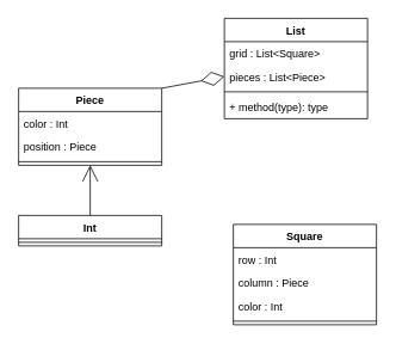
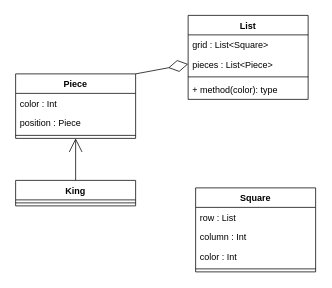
- <mxCell id="7" value="+ method(type): type" style="text;strokeColor=none;fillColor=none;align=left;verticalAlign=top;spacingLeft=4;spacingRight=4;overflow=hidden;rotatable=0;points=[[0,0.5],[1,0.5]];portConstraint=eastwest;" vertex="1" parent="3"><mxGeometry y="86" width="160" height="26" as="geometry" /></mxCell>
+ <mxCell id="7" value="+ method(color): type" style="text;strokeColor=none;fillColor=none;align=left;verticalAlign=top;spacingLeft=4;spacingRight=4;overflow=hidden;rotatable=0;points=[[0,0.5],[1,0.5]];portConstraint=eastwest;" vertex="1" parent="3"><mxGeometry y="86" width="160" height="26" as="geometry" /></mxCell>
- <mxCell id="18" value="Int" style="swimlane;fontStyle=1;align=center;verticalAlign=top;childLayout=stackLayout;horizontal=1;startSize=26;horizontalStack=0;resizeParent=1;resizeParentMax=0;resizeLast=0;collapsible=1;marginBottom=0;" vertex="1" parent="1"><mxGeometry x="20" y="240" width="160" height="34" as="geometry" /></mxCell>
+ <mxCell id="18" value="King" style="swimlane;fontStyle=1;align=center;verticalAlign=top;childLayout=stackLayout;horizontal=1;startSize=26;horizontalStack=0;resizeParent=1;resizeParentMax=0;resizeLast=0;collapsible=1;marginBottom=0;" vertex="1" parent="1"><mxGeometry x="20" y="240" width="160" height="34" as="geometry" /></mxCell>
- <mxCell id="9" value="row : Int" style="text;strokeColor=none;fillColor=none;align=left;verticalAlign=top;spacingLeft=4;spacingRight=4;overflow=hidden;rotatable=0;points=[[0,0.5],[1,0.5]];portConstraint=eastwest;" vertex="1" parent="8"><mxGeometry y="26" width="160" height="26" as="geometry" /></mxCell>
+ <mxCell id="9" value="row : List" style="text;strokeColor=none;fillColor=none;align=left;verticalAlign=top;spacingLeft=4;spacingRight=4;overflow=hidden;rotatable=0;points=[[0,0.5],[1,0.5]];portConstraint=eastwest;" vertex="1" parent="8"><mxGeometry y="26" width="160" height="26" as="geometry" /></mxCell>
- <mxCell id="10" value="column : Piece" style="text;strokeColor=none;fillColor=none;align=left;verticalAlign=top;spacingLeft=4;spacingRight=4;overflow=hidden;rotatable=0;points=[[0,0.5],[1,0.5]];portConstraint=eastwest;" vertex="1" parent="8"><mxGeometry y="52" width="160" height="26" as="geometry" /></mxCell>
+ <mxCell id="10" value="column : Int" style="text;strokeColor=none;fillColor=none;align=left;verticalAlign=top;spacingLeft=4;spacingRight=4;overflow=hidden;rotatable=0;points=[[0,0.5],[1,0.5]];portConstraint=eastwest;" vertex="1" parent="8"><mxGeometry y="52" width="160" height="26" as="geometry" /></mxCell>
